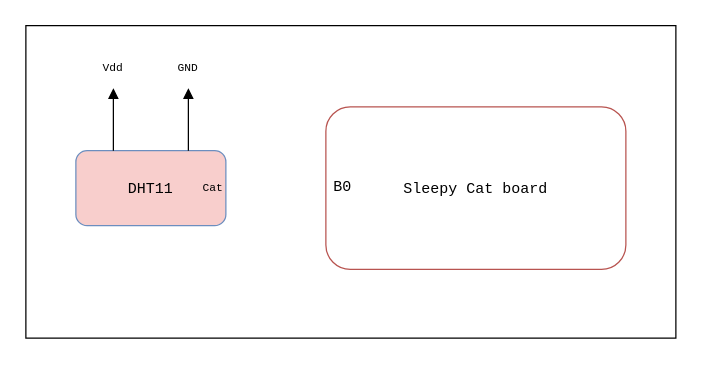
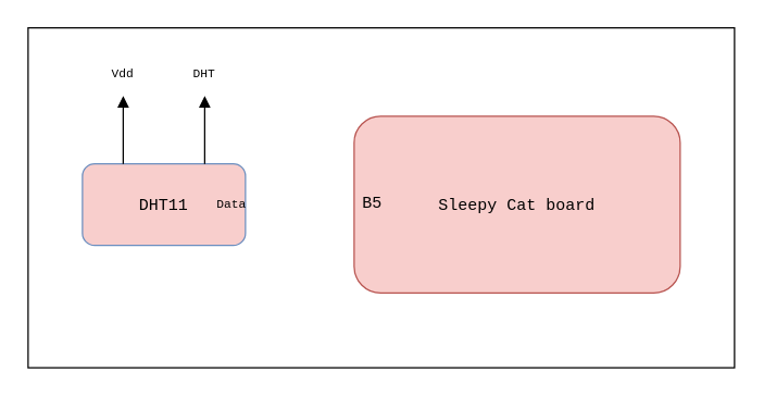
- <mxCell id="10" value="&lt;div&gt;GND&lt;/div&gt;" style="text;html=1;strokeColor=none;fillColor=none;align=center;verticalAlign=middle;whiteSpace=wrap;rounded=0;fontFamily=Courier New;fontSize=9;" vertex="1" parent="1"><mxGeometry x="120" y="40" width="60" height="30" as="geometry" /></mxCell>
+ <mxCell id="10" value="&lt;div&gt;DHT&lt;/div&gt;" style="text;html=1;strokeColor=none;fillColor=none;align=center;verticalAlign=middle;whiteSpace=wrap;rounded=0;fontFamily=Courier New;fontSize=9;" vertex="1" parent="1"><mxGeometry x="120" y="40" width="60" height="30" as="geometry" /></mxCell>
- <mxCell id="5" value="&lt;font style=&quot;font-size: 9px;&quot;&gt;Cat&lt;/font&gt;" style="text;html=1;strokeColor=none;fillColor=none;align=center;verticalAlign=middle;whiteSpace=wrap;rounded=0;fontFamily=Courier New;" vertex="1" parent="1"><mxGeometry x="150" y="142.5" width="40" height="15" as="geometry" /></mxCell>
+ <mxCell id="5" value="&lt;font style=&quot;font-size: 9px;&quot;&gt;Data&lt;/font&gt;" style="text;html=1;strokeColor=none;fillColor=none;align=center;verticalAlign=middle;whiteSpace=wrap;rounded=0;fontFamily=Courier New;" vertex="1" parent="1"><mxGeometry x="150" y="142.5" width="40" height="15" as="geometry" /></mxCell>
- <mxCell id="6" value="&amp;nbsp;B0" style="text;html=1;strokeColor=none;fillColor=none;align=center;verticalAlign=middle;whiteSpace=wrap;rounded=0;fontFamily=Courier New;" vertex="1" parent="1"><mxGeometry x="250" y="142.5" width="40" height="15" as="geometry" /></mxCell>
+ <mxCell id="6" value="&amp;nbsp;B5" style="text;html=1;strokeColor=none;fillColor=none;align=center;verticalAlign=middle;whiteSpace=wrap;rounded=0;fontFamily=Courier New;" vertex="1" parent="1"><mxGeometry x="250" y="142.5" width="40" height="15" as="geometry" /></mxCell>
- <mxCell id="3" value="&lt;font face=&quot;Courier New&quot;&gt;Sleepy Cat board&lt;br&gt;&lt;/font&gt;" style="rounded=1;whiteSpace=wrap;html=1;fillColor=#ffffff;strokeColor=#b85450;" vertex="1" parent="1"><mxGeometry x="260" y="85" width="240" height="130" as="geometry" /></mxCell>
+ <mxCell id="3" value="&lt;font face=&quot;Courier New&quot;&gt;Sleepy Cat board&lt;br&gt;&lt;/font&gt;" style="rounded=1;whiteSpace=wrap;html=1;fillColor=#f8cecc;strokeColor=#b85450;" vertex="1" parent="1"><mxGeometry x="260" y="85" width="240" height="130" as="geometry" /></mxCell>
